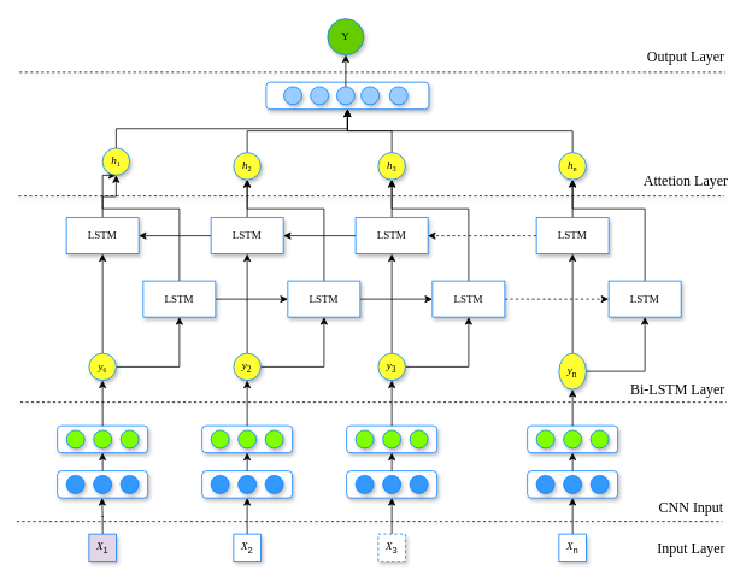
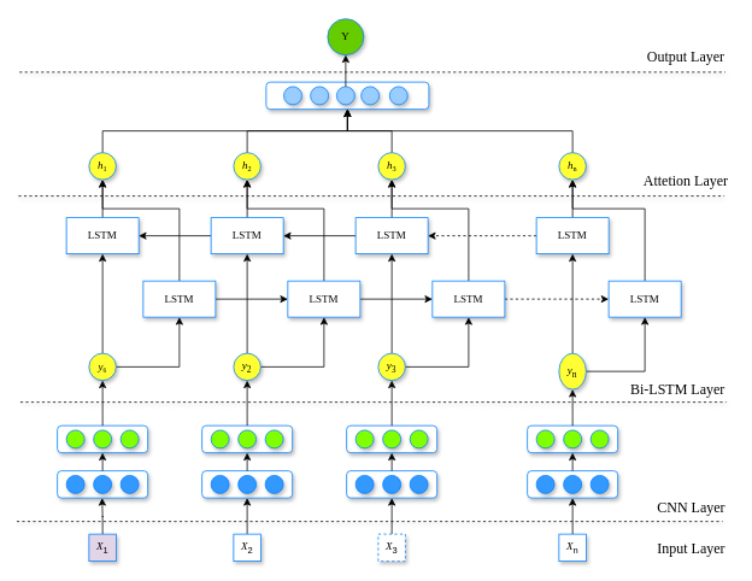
- <mxCell id="86" value="&lt;font face=&quot;Times New Roman&quot;&gt;&lt;i&gt;h&lt;/i&gt;&lt;span style=&quot;font-size: 10px&quot;&gt;&lt;sub&gt;1&lt;/sub&gt;&lt;/span&gt;&lt;/font&gt;" style="ellipse;whiteSpace=wrap;html=1;aspect=fixed;strokeColor=#007FFF;fillColor=#FFFF33;shadow=1;" parent="1" vertex="1"><mxGeometry x="113" y="163" width="30" height="30" as="geometry" /></mxCell>
+ <mxCell id="86" value="&lt;font face=&quot;Times New Roman&quot;&gt;&lt;i&gt;h&lt;/i&gt;&lt;span style=&quot;font-size: 10px&quot;&gt;&lt;sub&gt;1&lt;/sub&gt;&lt;/span&gt;&lt;/font&gt;" style="ellipse;whiteSpace=wrap;html=1;aspect=fixed;strokeColor=#007FFF;fillColor=#FFFF33;shadow=1;" parent="1" vertex="1"><mxGeometry x="98" y="168" width="30" height="30" as="geometry" /></mxCell>
- <mxCell id="116" value="&lt;font style=&quot;font-size: 16px&quot;&gt;CNN Input&lt;/font&gt;" style="text;html=1;align=center;verticalAlign=middle;resizable=0;points=[];autosize=1;strokeColor=none;fillColor=none;fontFamily=Times New Roman;" parent="1" vertex="1"><mxGeometry x="721" y="550" width="85" height="19" as="geometry" /></mxCell>
+ <mxCell id="116" value="&lt;font style=&quot;font-size: 16px&quot;&gt;CNN Layer&lt;/font&gt;" style="text;html=1;align=center;verticalAlign=middle;resizable=0;points=[];autosize=1;strokeColor=none;fillColor=none;fontFamily=Times New Roman;" parent="1" vertex="1"><mxGeometry x="721" y="550" width="85" height="19" as="geometry" /></mxCell>
